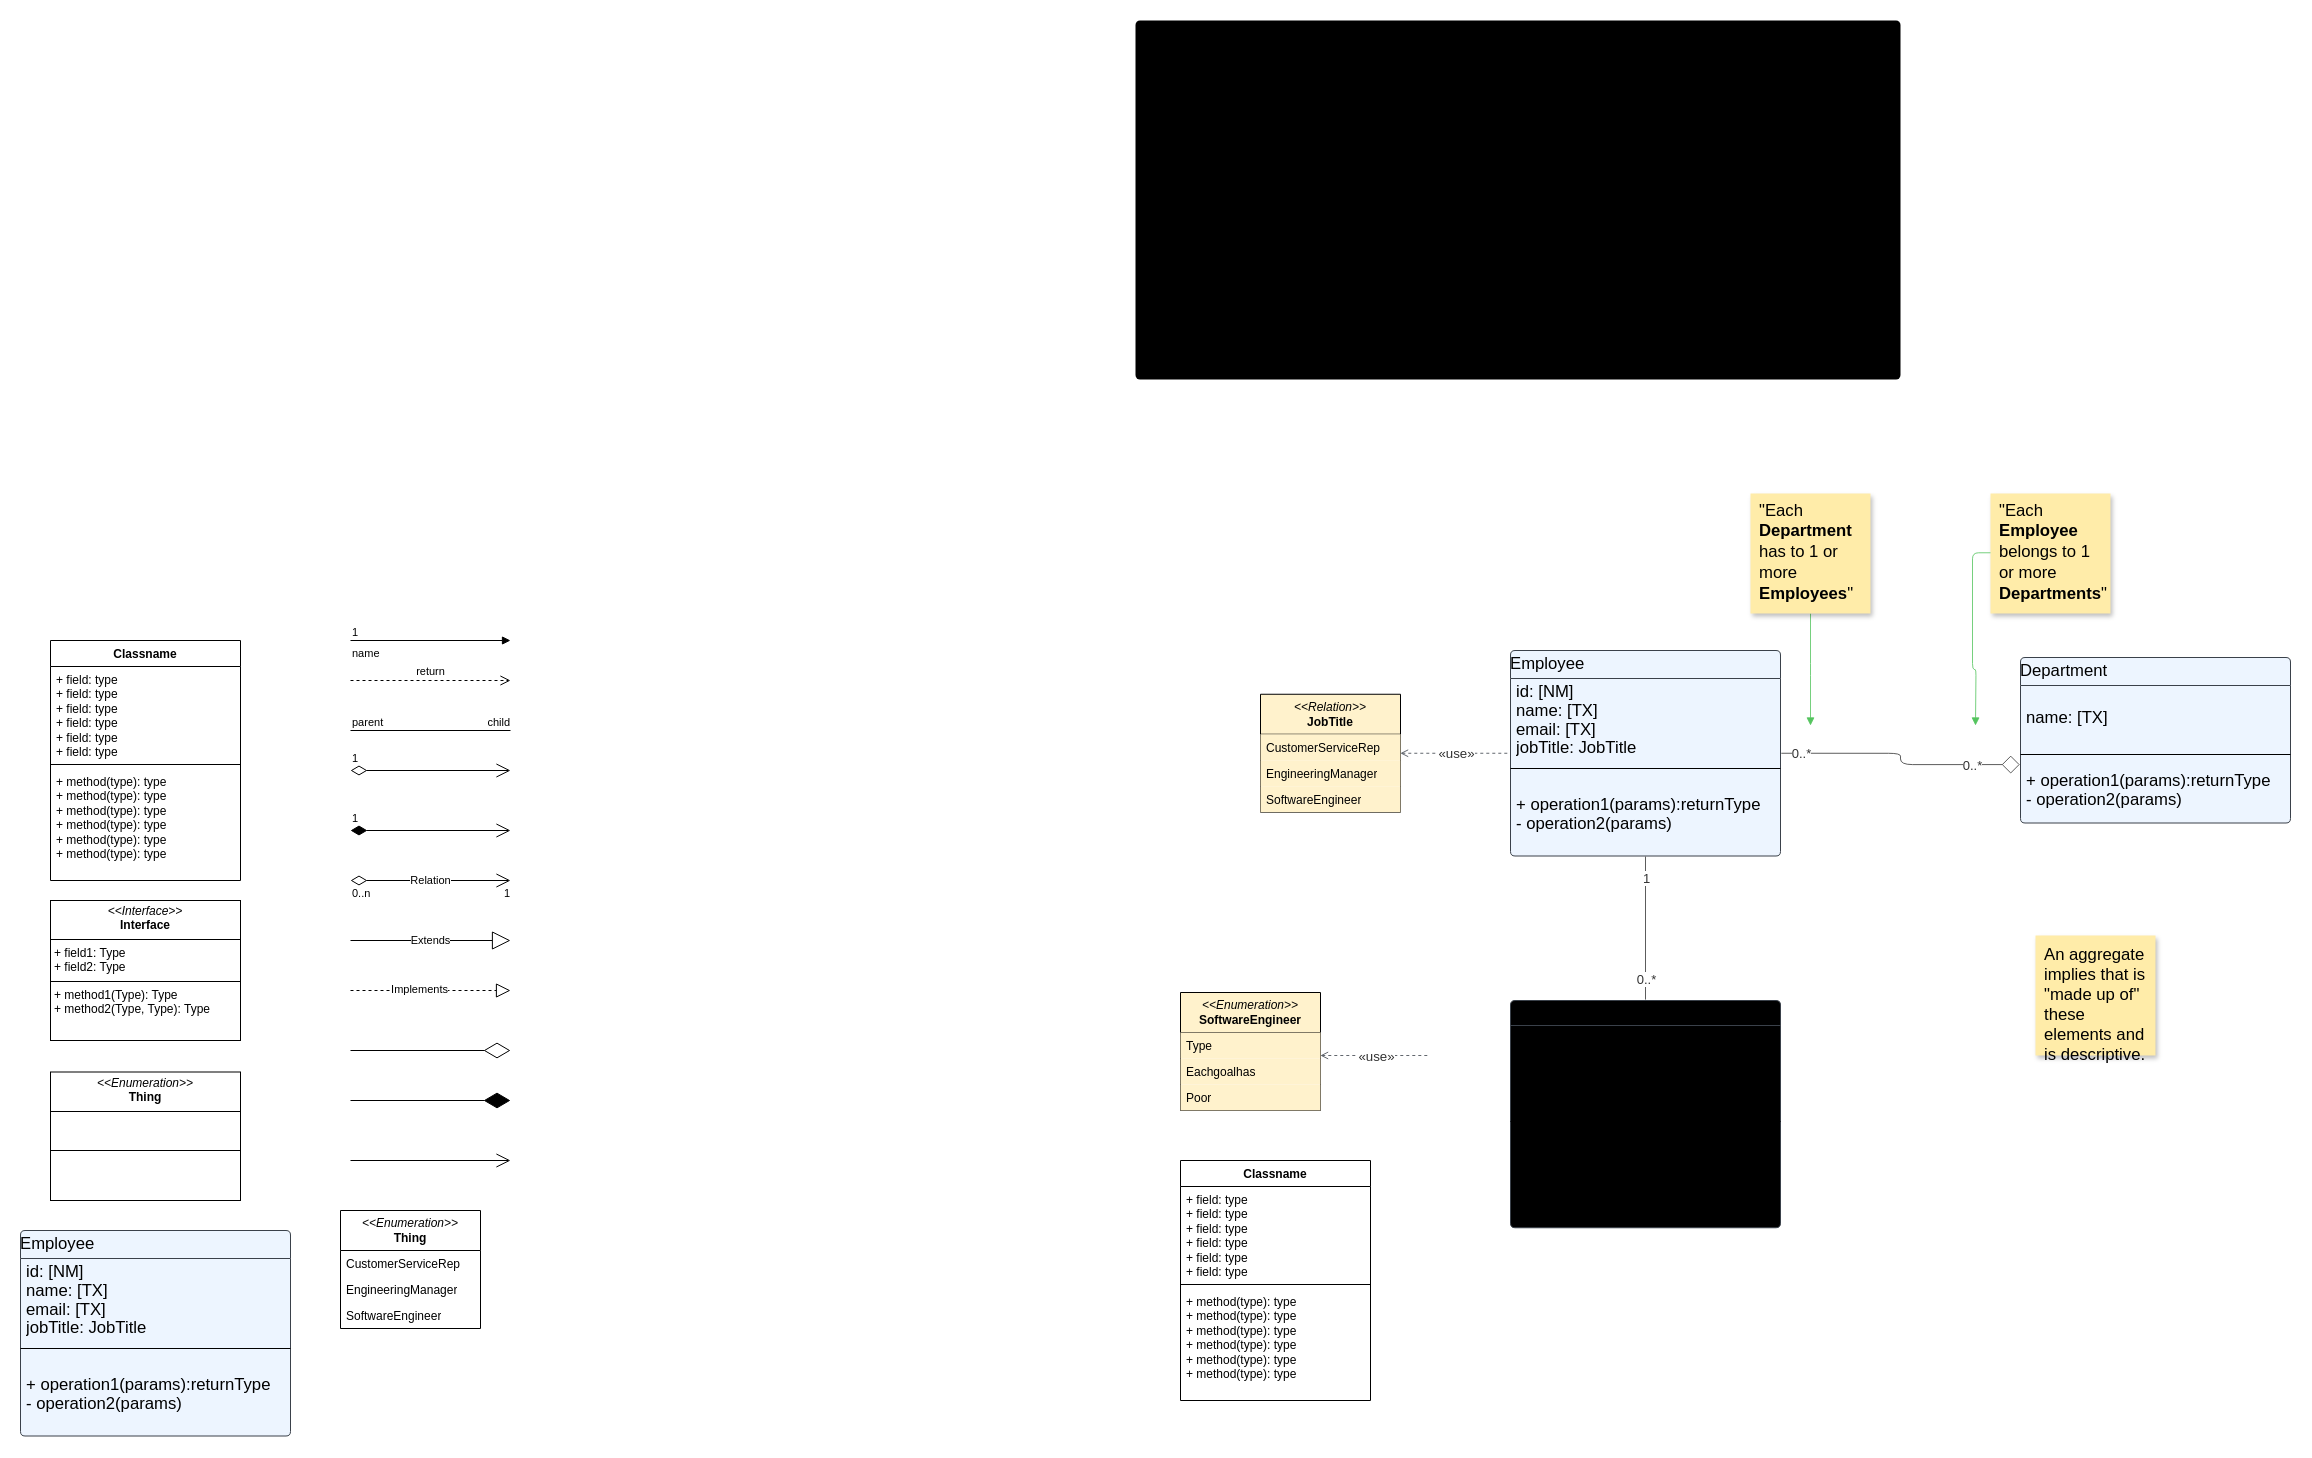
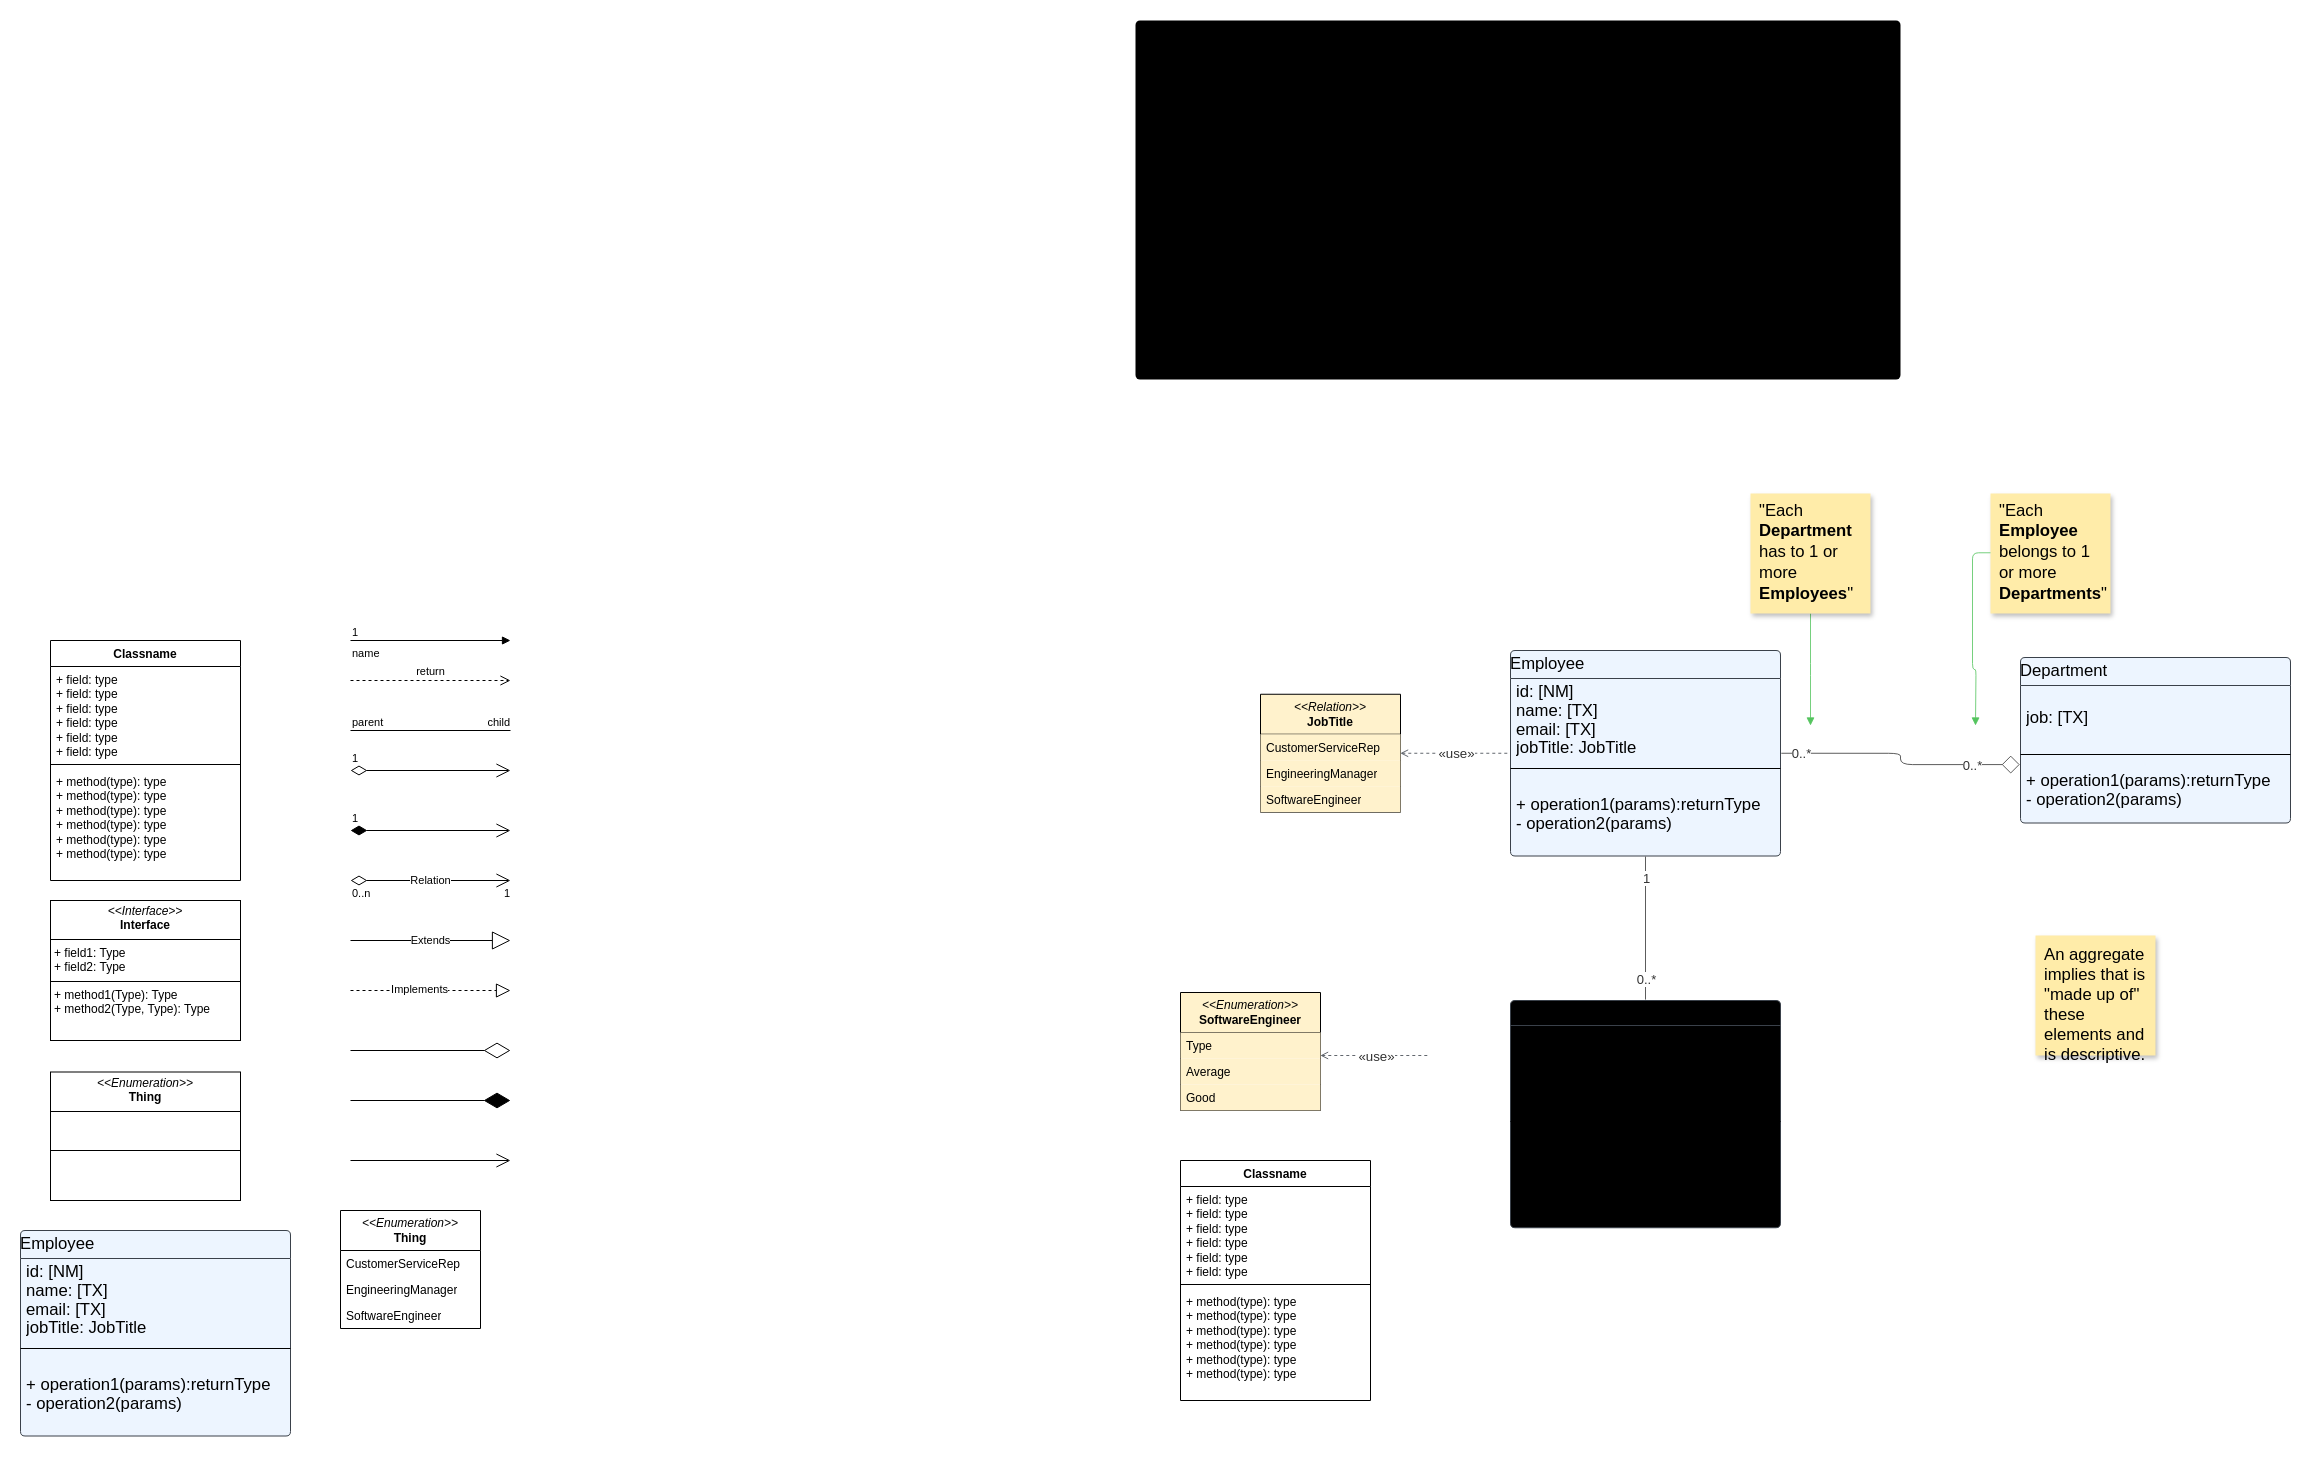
- <mxCell id="29" value="name: [TX]" style="part=1;html=1;resizeHeight=0;strokeColor=none;fillColor=none;align=left;verticalAlign=middle;spacingLeft=4;spacingRight=4;overflow=hidden;rotatable=0;points=[[0,0.5],[1,0.5]];portConstraint=eastwest;swimlaneFillColor=#edf5ff;strokeOpacity=100;fillOpacity=100;whiteSpace=wrap;fontSize=16.7;" parent="28" vertex="1"><mxGeometry y="28" width="270" height="65" as="geometry" /></mxCell>
+ <mxCell id="29" value="job: [TX]" style="part=1;html=1;resizeHeight=0;strokeColor=none;fillColor=none;align=left;verticalAlign=middle;spacingLeft=4;spacingRight=4;overflow=hidden;rotatable=0;points=[[0,0.5],[1,0.5]];portConstraint=eastwest;swimlaneFillColor=#edf5ff;strokeOpacity=100;fillOpacity=100;whiteSpace=wrap;fontSize=16.7;" parent="28" vertex="1"><mxGeometry y="28" width="270" height="65" as="geometry" /></mxCell>
- <mxCell id="65" value="Eachgoalhas" style="text;strokeColor=none;fillColor=#FFF2CC;align=left;verticalAlign=top;spacingLeft=4;spacingRight=4;overflow=hidden;rotatable=0;points=[[0,0.5],[1,0.5]];portConstraint=eastwest;whiteSpace=wrap;html=1;" parent="63" vertex="1"><mxGeometry y="66" width="140" height="26" as="geometry" /></mxCell>
+ <mxCell id="65" value="Average" style="text;strokeColor=none;fillColor=#FFF2CC;align=left;verticalAlign=top;spacingLeft=4;spacingRight=4;overflow=hidden;rotatable=0;points=[[0,0.5],[1,0.5]];portConstraint=eastwest;whiteSpace=wrap;html=1;" parent="63" vertex="1"><mxGeometry y="66" width="140" height="26" as="geometry" /></mxCell>
- <mxCell id="66" value="&lt;div&gt;Poor&lt;/div&gt;" style="text;strokeColor=none;fillColor=#FFF2CC;align=left;verticalAlign=top;spacingLeft=4;spacingRight=4;overflow=hidden;rotatable=0;points=[[0,0.5],[1,0.5]];portConstraint=eastwest;whiteSpace=wrap;html=1;" parent="63" vertex="1"><mxGeometry y="92" width="140" height="26" as="geometry" /></mxCell>
+ <mxCell id="66" value="&lt;div&gt;Good&lt;/div&gt;" style="text;strokeColor=none;fillColor=#FFF2CC;align=left;verticalAlign=top;spacingLeft=4;spacingRight=4;overflow=hidden;rotatable=0;points=[[0,0.5],[1,0.5]];portConstraint=eastwest;whiteSpace=wrap;html=1;" parent="63" vertex="1"><mxGeometry y="92" width="140" height="26" as="geometry" /></mxCell>
